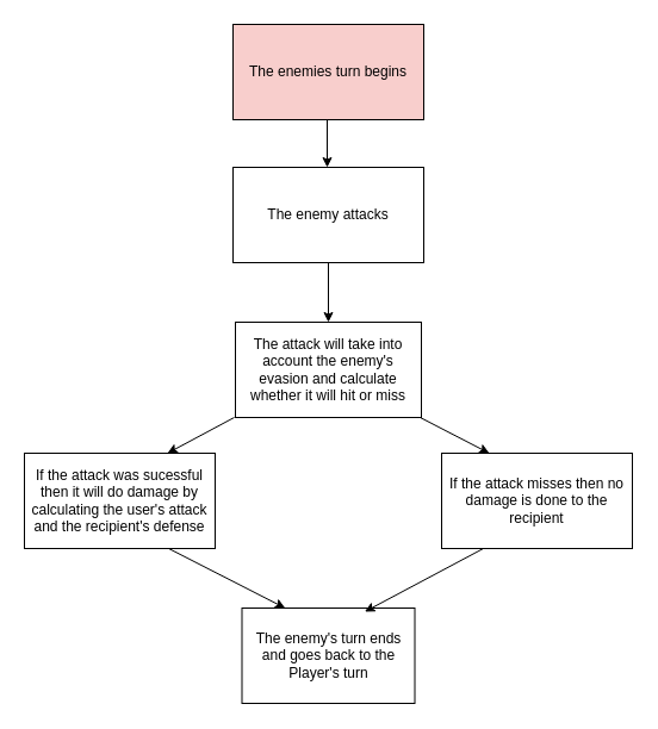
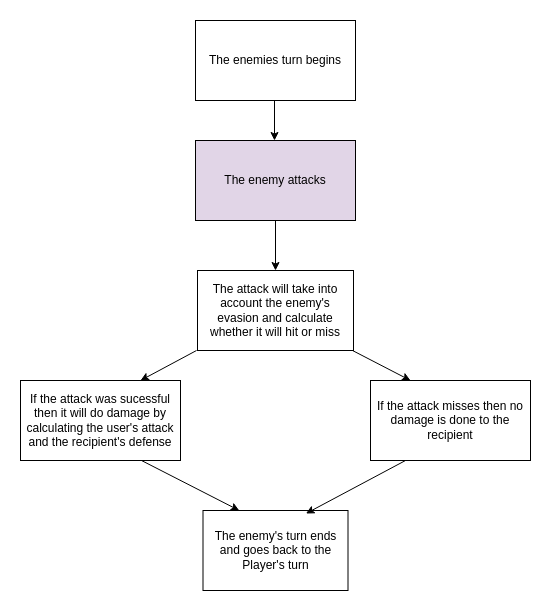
- <mxCell id="2" value="The enemies turn begins" style="rounded=0;whiteSpace=wrap;html=1;fillColor=#f8cecc;" parent="1" vertex="1"><mxGeometry x="195" y="20" width="160" height="80" as="geometry" /></mxCell>
+ <mxCell id="2" value="The enemies turn begins" style="rounded=0;whiteSpace=wrap;html=1;" parent="1" vertex="1"><mxGeometry x="195" y="20" width="160" height="80" as="geometry" /></mxCell>
- <mxCell id="3" value="The enemy attacks" style="rounded=0;whiteSpace=wrap;html=1;" parent="1" vertex="1"><mxGeometry x="195" y="140" width="160" height="80" as="geometry" /></mxCell>
+ <mxCell id="3" value="The enemy attacks" style="rounded=0;whiteSpace=wrap;html=1;fillColor=#e1d5e7;" parent="1" vertex="1"><mxGeometry x="195" y="140" width="160" height="80" as="geometry" /></mxCell>
